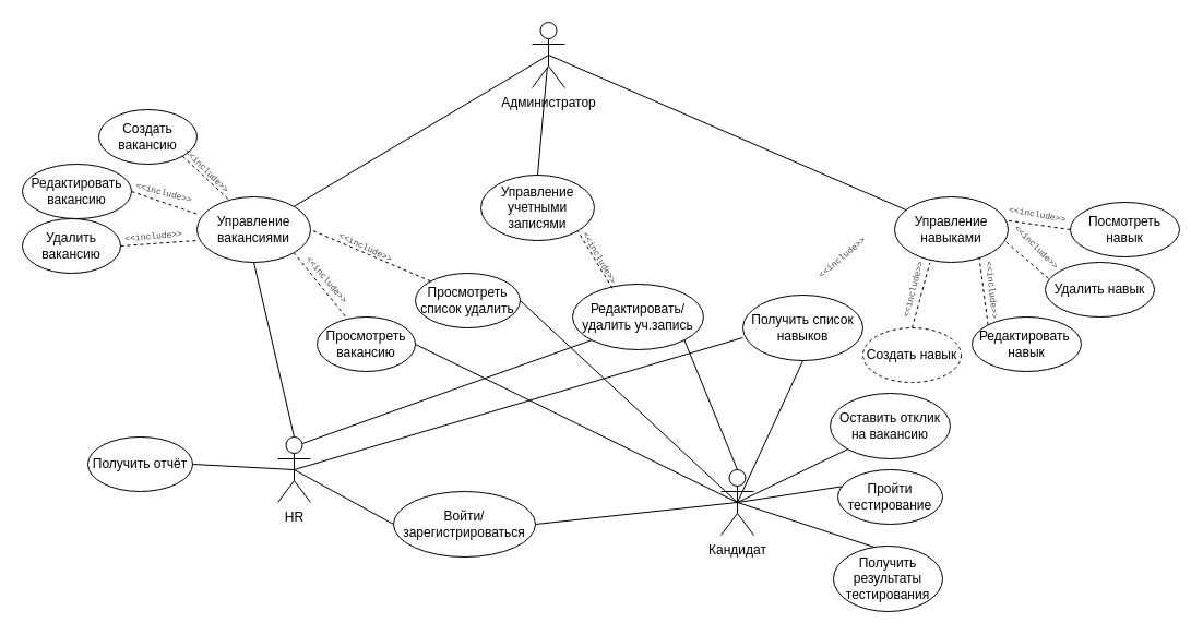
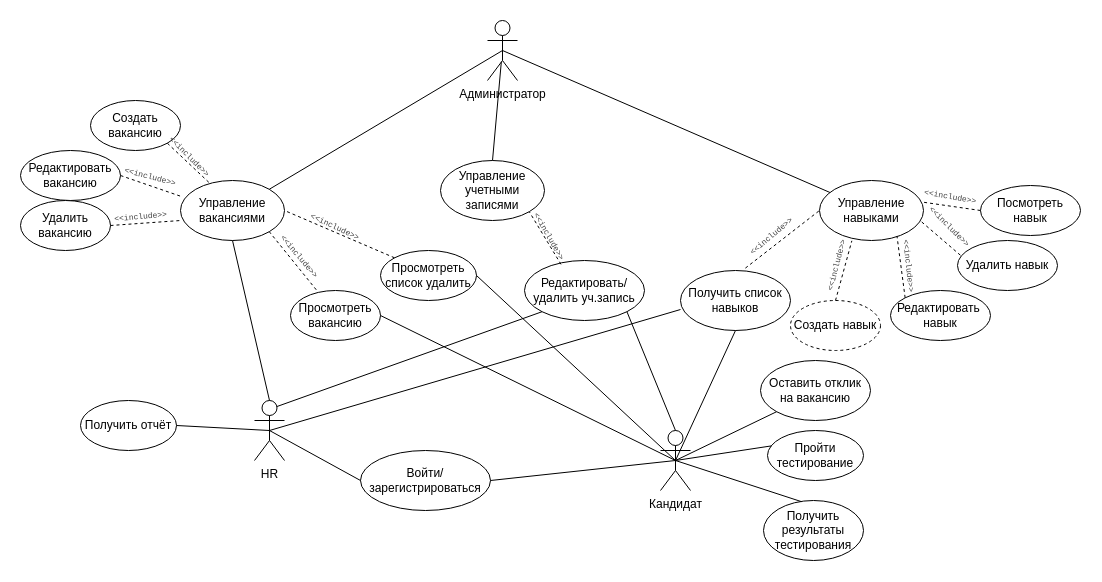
+ <mxCell id="46" value="" style="endArrow=none;dashed=1;html=1;rounded=0;exitX=0.59;exitY=-0.04;exitDx=0;exitDy=0;exitPerimeter=0;entryX=0;entryY=0.5;entryDx=0;entryDy=0;" edge="1" parent="1" source="17" target="31"><mxGeometry width="50" height="50" relative="1" as="geometry"><mxPoint x="680" y="263" as="sourcePoint" /><mxPoint x="719" y="200" as="targetPoint" /></mxGeometry></mxCell>
